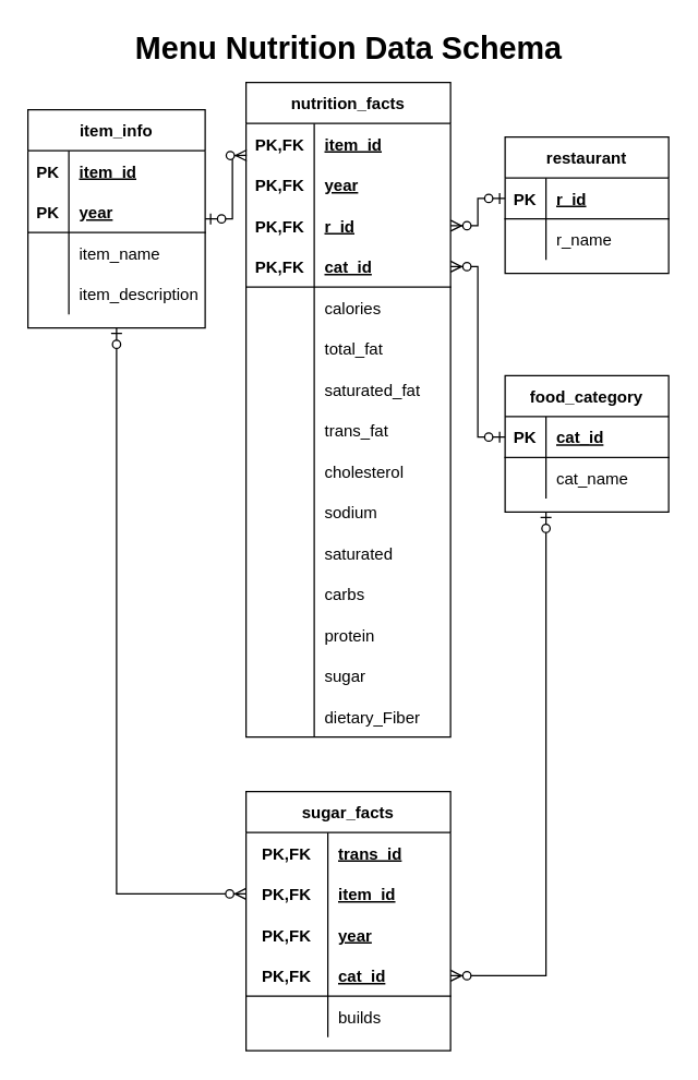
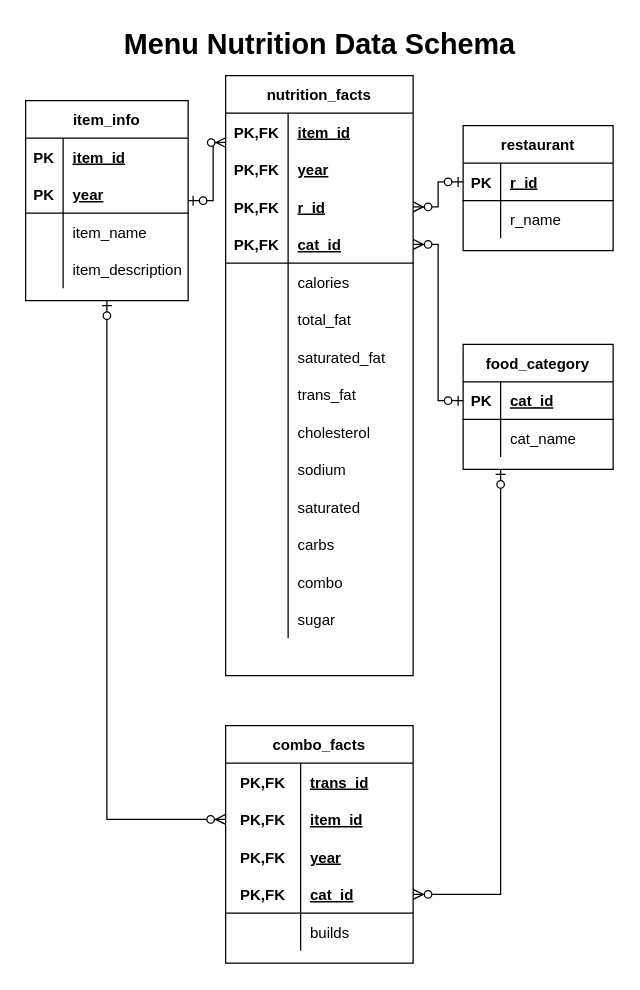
- <mxCell id="41" value="protein" style="shape=partialRectangle;connectable=0;fillColor=none;top=0;left=0;bottom=0;right=0;align=left;spacingLeft=6;overflow=hidden;" vertex="1" parent="39"><mxGeometry x="50" width="100" height="30" as="geometry" /></mxCell>
+ <mxCell id="41" value="combo" style="shape=partialRectangle;connectable=0;fillColor=none;top=0;left=0;bottom=0;right=0;align=left;spacingLeft=6;overflow=hidden;" vertex="1" parent="39"><mxGeometry x="50" width="100" height="30" as="geometry" /></mxCell>
- <mxCell id="47" value="dietary_Fiber" style="shape=partialRectangle;connectable=0;fillColor=none;top=0;left=0;bottom=0;right=0;align=left;spacingLeft=6;overflow=hidden;" vertex="1" parent="45"><mxGeometry x="50" width="100" height="30" as="geometry" /></mxCell>
- <mxCell id="49" value="sugar_facts" style="shape=table;startSize=30;container=1;collapsible=1;childLayout=tableLayout;fixedRows=1;rowLines=0;fontStyle=1;align=center;resizeLast=1;strokeColor=#000000;" vertex="1" parent="1"><mxGeometry x="180" y="580" width="150" height="190" as="geometry" /></mxCell>
+ <mxCell id="49" value="combo_facts" style="shape=table;startSize=30;container=1;collapsible=1;childLayout=tableLayout;fixedRows=1;rowLines=0;fontStyle=1;align=center;resizeLast=1;strokeColor=#000000;" vertex="1" parent="1"><mxGeometry x="180" y="580" width="150" height="190" as="geometry" /></mxCell>
